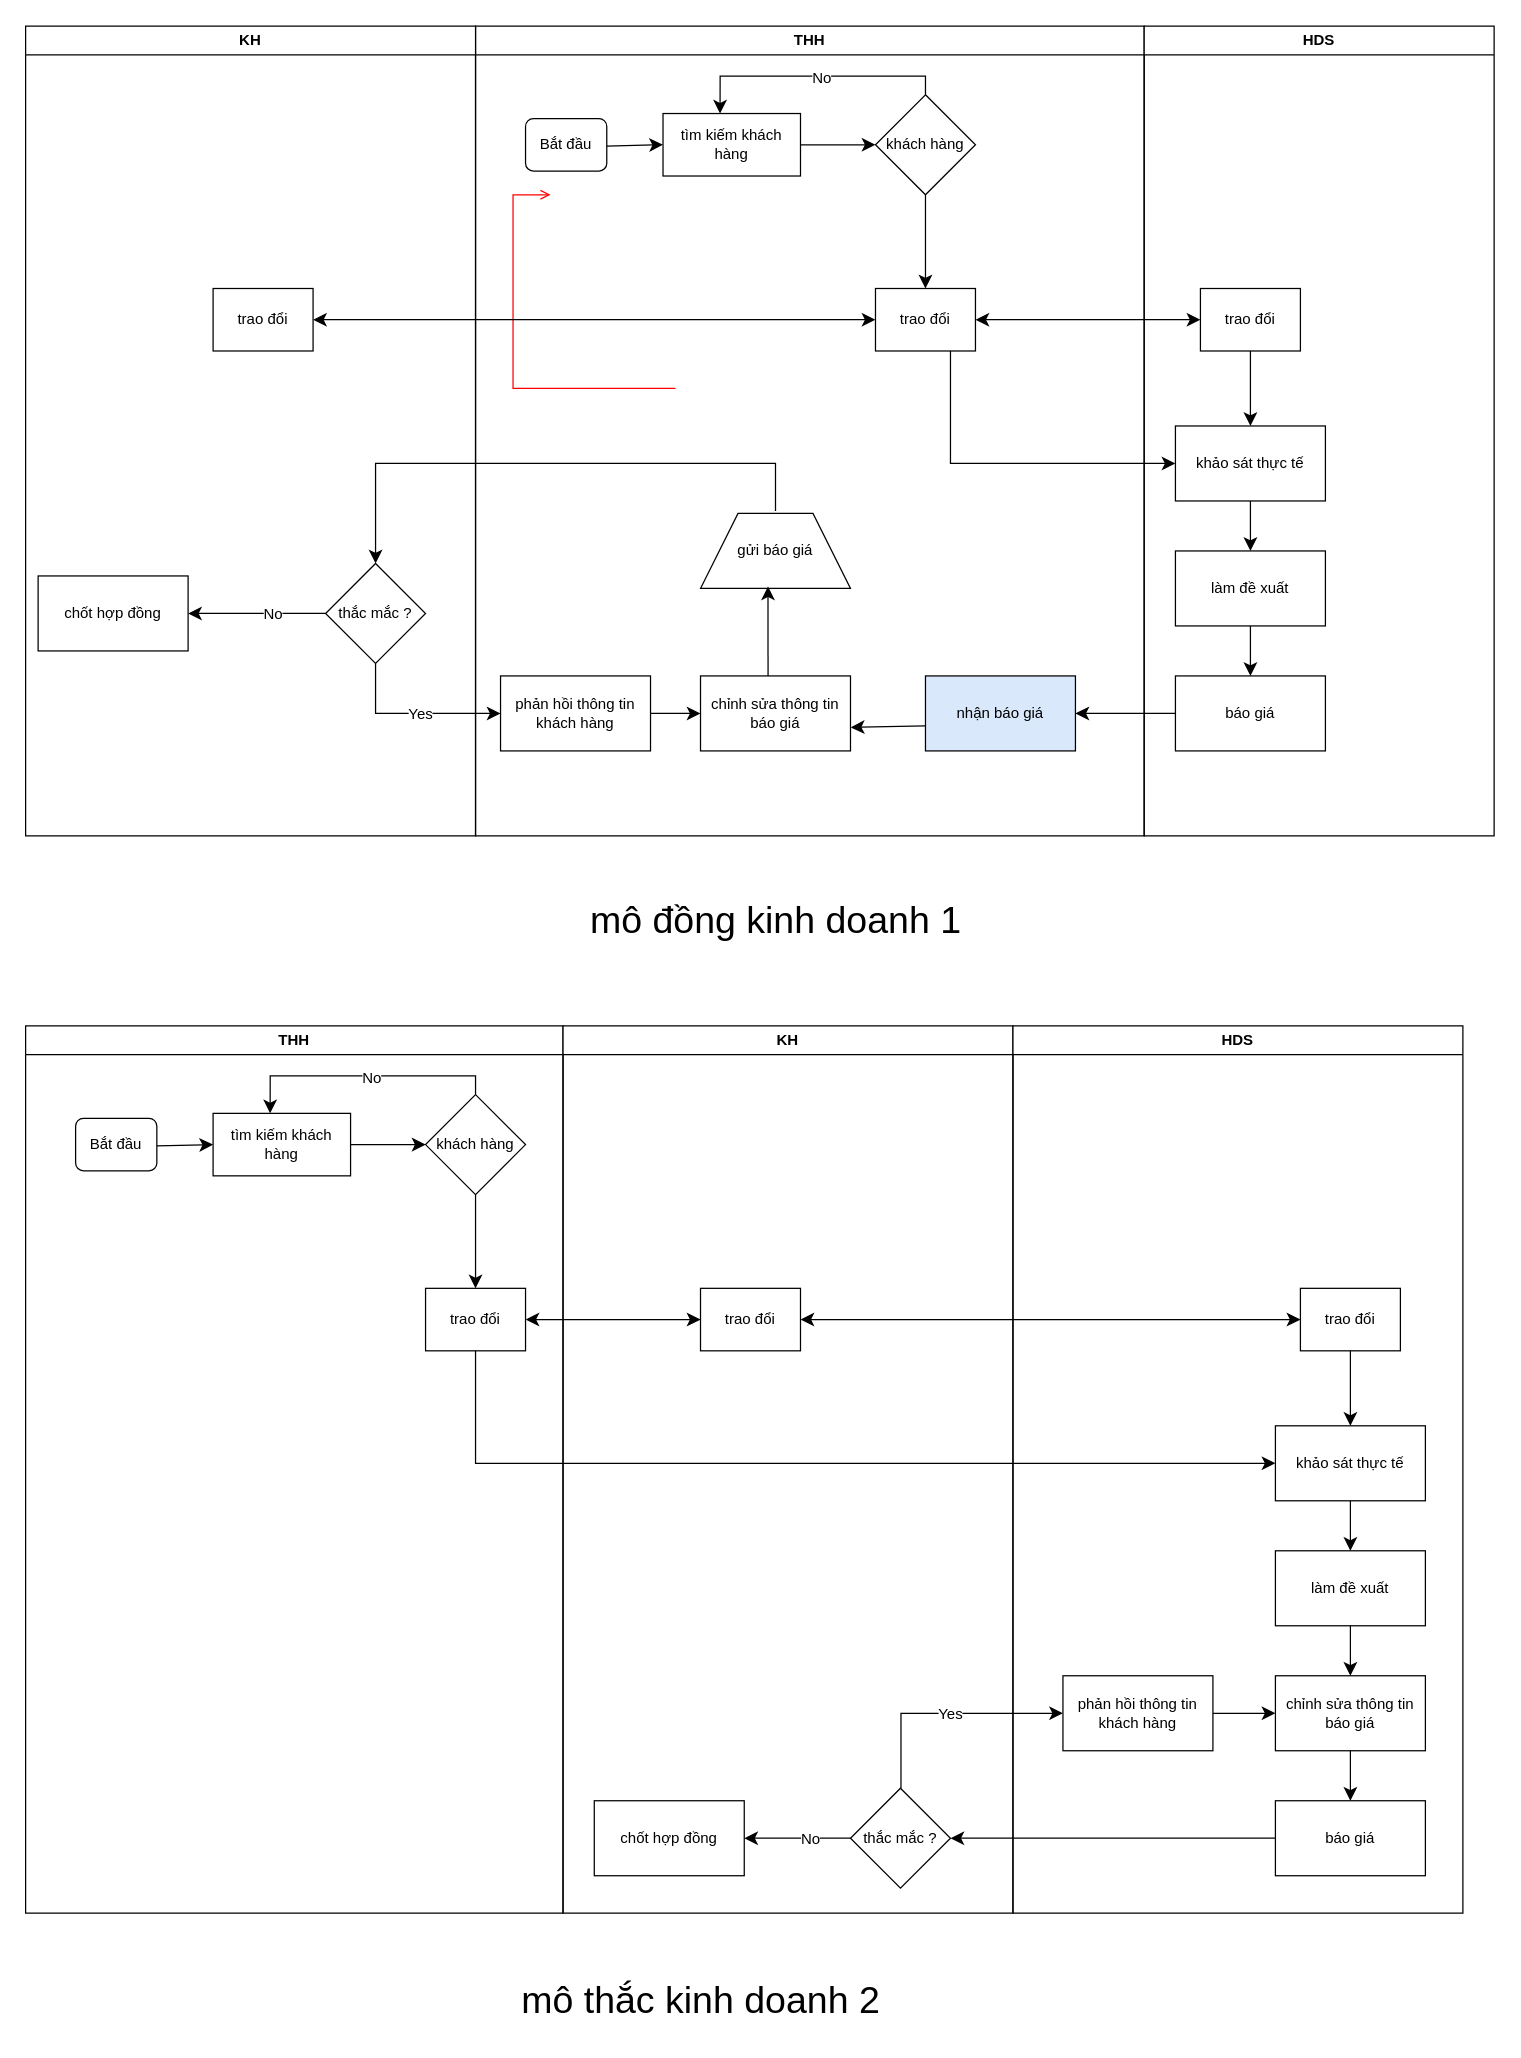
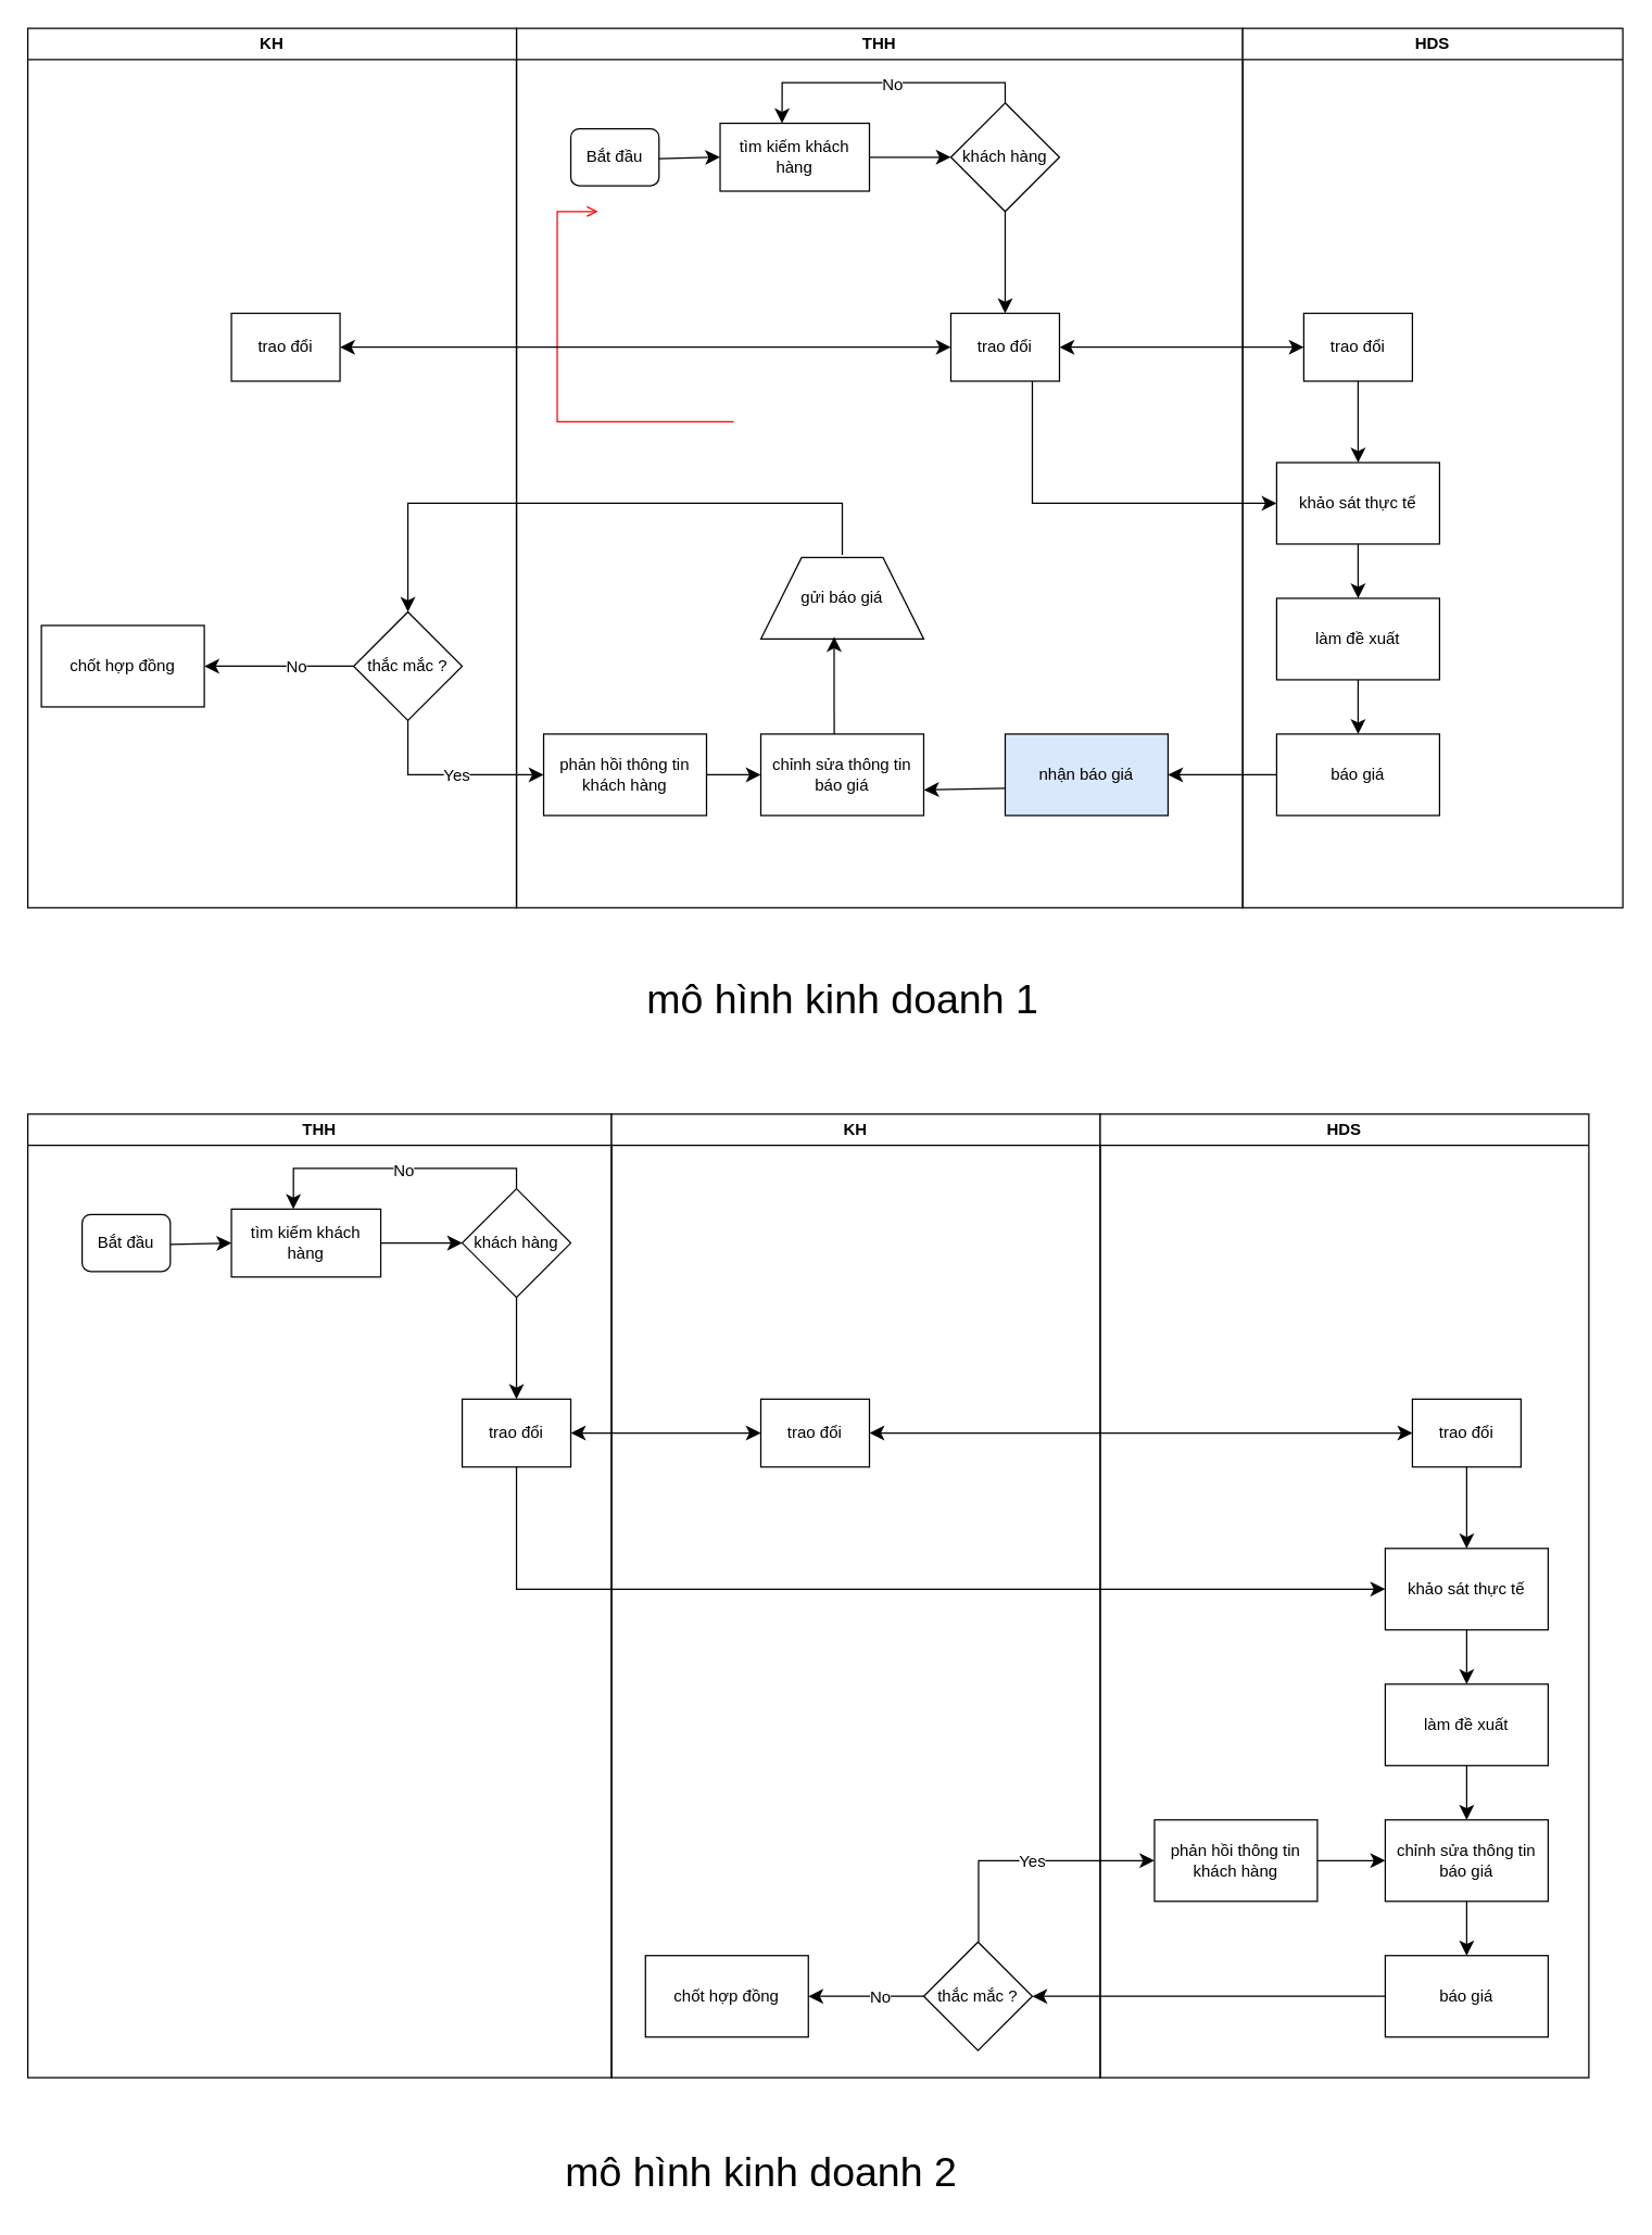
- <mxCell id="43" value="&lt;font style=&quot;font-size: 30px;&quot;&gt;mô đồng kinh doanh 1&lt;/font&gt;" style="text;html=1;align=center;verticalAlign=middle;resizable=0;points=[];autosize=1;strokeColor=none;fillColor=none;fontSize=16;" vertex="1" parent="1"><mxGeometry x="465" y="710" width="310" height="50" as="geometry" /></mxCell>
+ <mxCell id="43" value="&lt;font style=&quot;font-size: 30px;&quot;&gt;mô hình kinh doanh 1&lt;/font&gt;" style="text;html=1;align=center;verticalAlign=middle;resizable=0;points=[];autosize=1;strokeColor=none;fillColor=none;fontSize=16;" vertex="1" parent="1"><mxGeometry x="465" y="710" width="310" height="50" as="geometry" /></mxCell>
- <mxCell id="74" value="&lt;font style=&quot;font-size: 30px;&quot;&gt;mô thắc kinh doanh 2&lt;/font&gt;" style="text;html=1;align=center;verticalAlign=middle;resizable=0;points=[];autosize=1;strokeColor=none;fillColor=none;fontSize=16;" vertex="1" parent="1"><mxGeometry x="405" y="1574" width="310" height="50" as="geometry" /></mxCell>
+ <mxCell id="74" value="&lt;font style=&quot;font-size: 30px;&quot;&gt;mô hình kinh doanh 2&lt;/font&gt;" style="text;html=1;align=center;verticalAlign=middle;resizable=0;points=[];autosize=1;strokeColor=none;fillColor=none;fontSize=16;" vertex="1" parent="1"><mxGeometry x="405" y="1574" width="310" height="50" as="geometry" /></mxCell>
